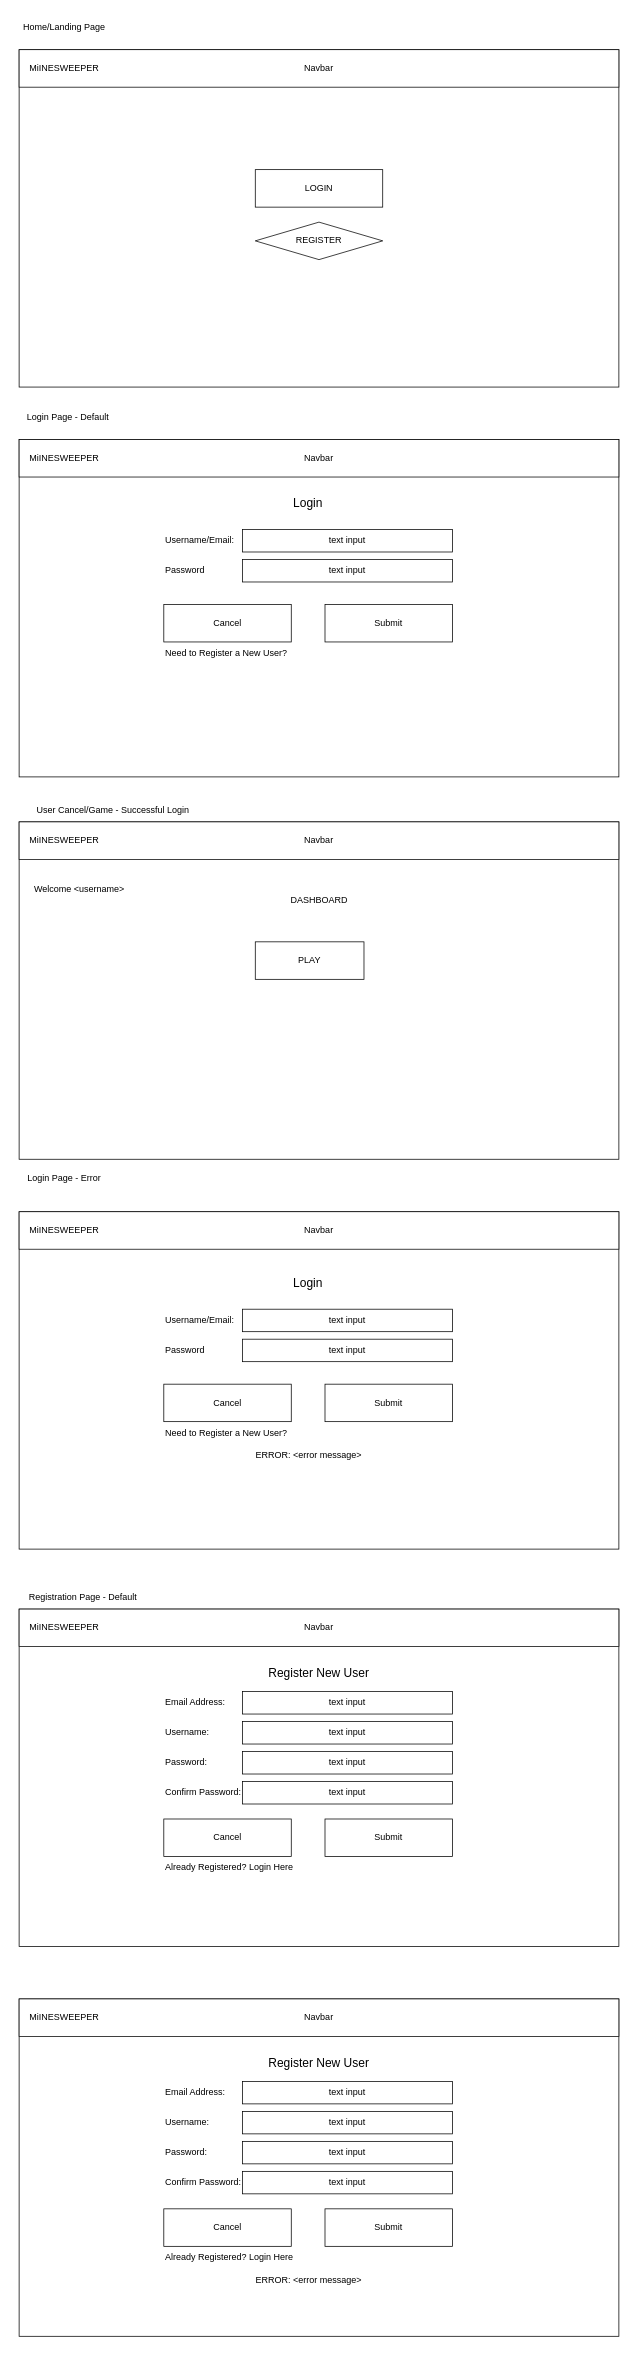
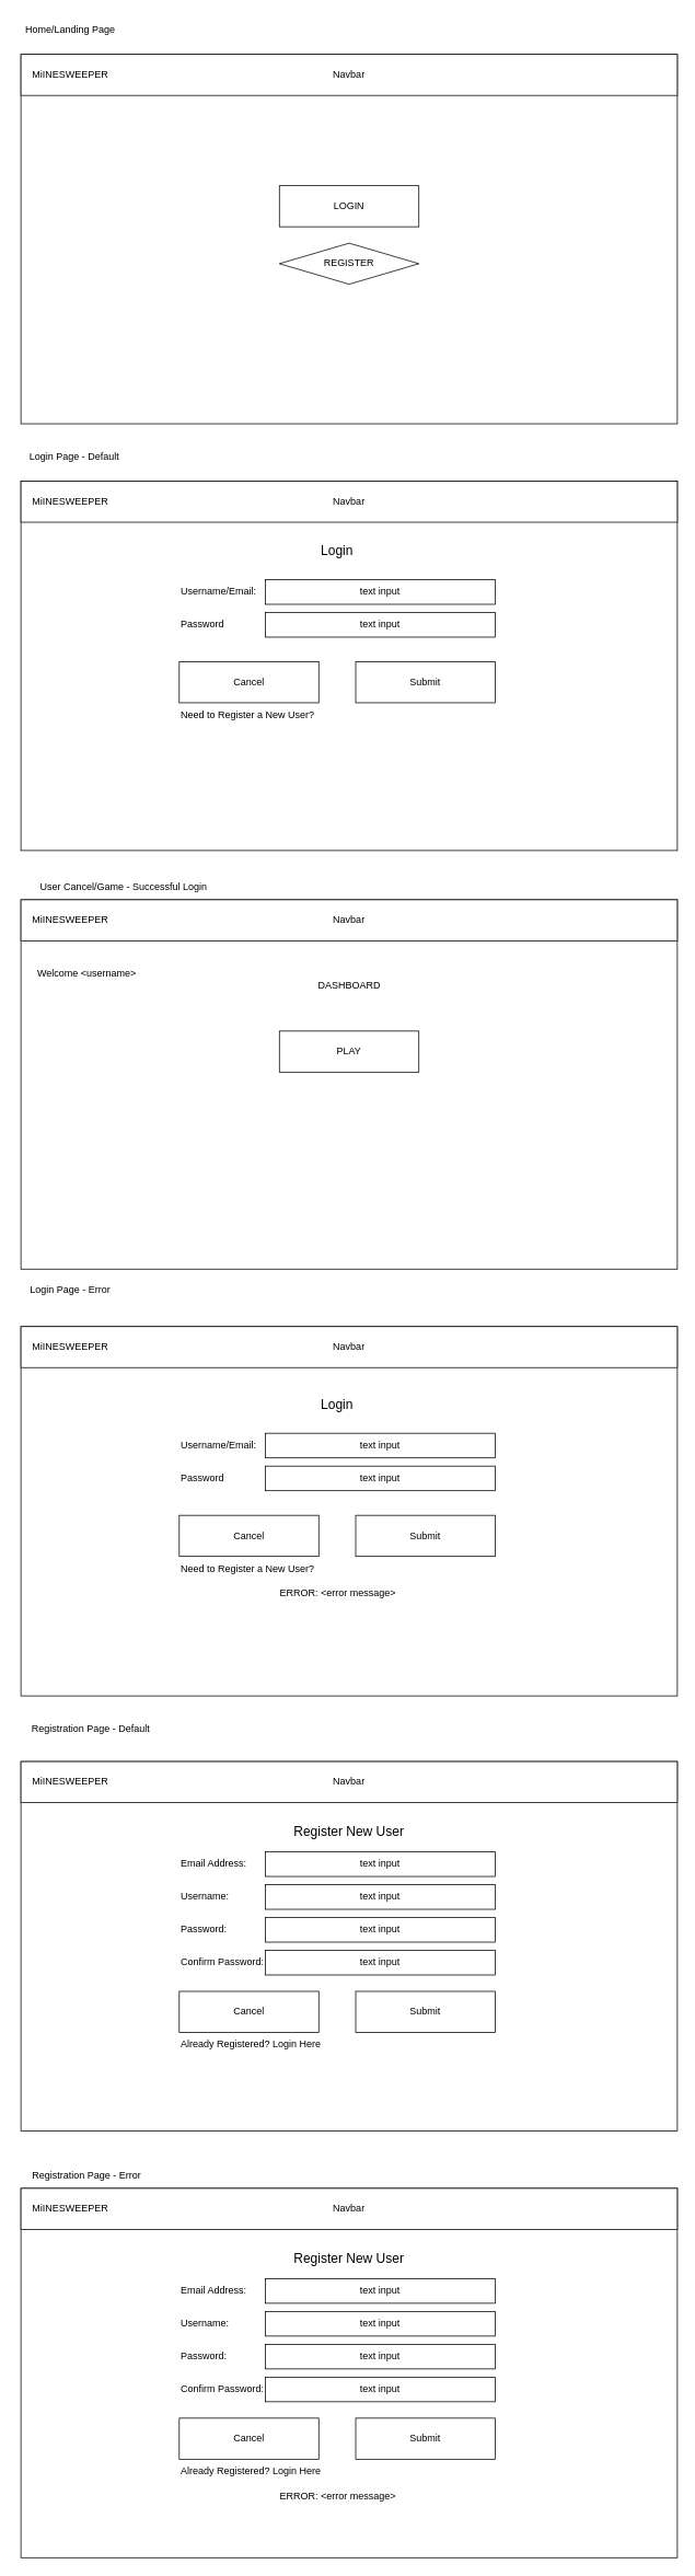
- <mxCell id="15" value="PLAY" style="rounded=0;whiteSpace=wrap;html=1;" parent="1" vertex="1"><mxGeometry x="340" y="1255" width="145" height="50" as="geometry" /></mxCell>
+ <mxCell id="15" value="PLAY" style="rounded=0;whiteSpace=wrap;html=1;" parent="1" vertex="1"><mxGeometry x="340" y="1255" width="170" height="50" as="geometry" /></mxCell>
- <mxCell id="36" value="Registration Page - Default" style="text;html=1;align=center;verticalAlign=middle;resizable=0;points=[];autosize=1;strokeColor=none;fillColor=none;" parent="1" vertex="1"><mxGeometry x="25" y="2115" width="170" height="30" as="geometry" /></mxCell>
+ <mxCell id="36" value="Registration Page - Default" style="text;html=1;align=center;verticalAlign=middle;resizable=0;points=[];autosize=1;strokeColor=none;fillColor=none;" parent="1" vertex="1"><mxGeometry x="25" y="2090" width="170" height="30" as="geometry" /></mxCell>
+ <mxCell id="39" value="Registration Page - Error" style="text;html=1;align=center;verticalAlign=middle;resizable=0;points=[];autosize=1;strokeColor=none;fillColor=none;" parent="1" vertex="1"><mxGeometry x="25" y="2635" width="160" height="30" as="geometry" /></mxCell>
